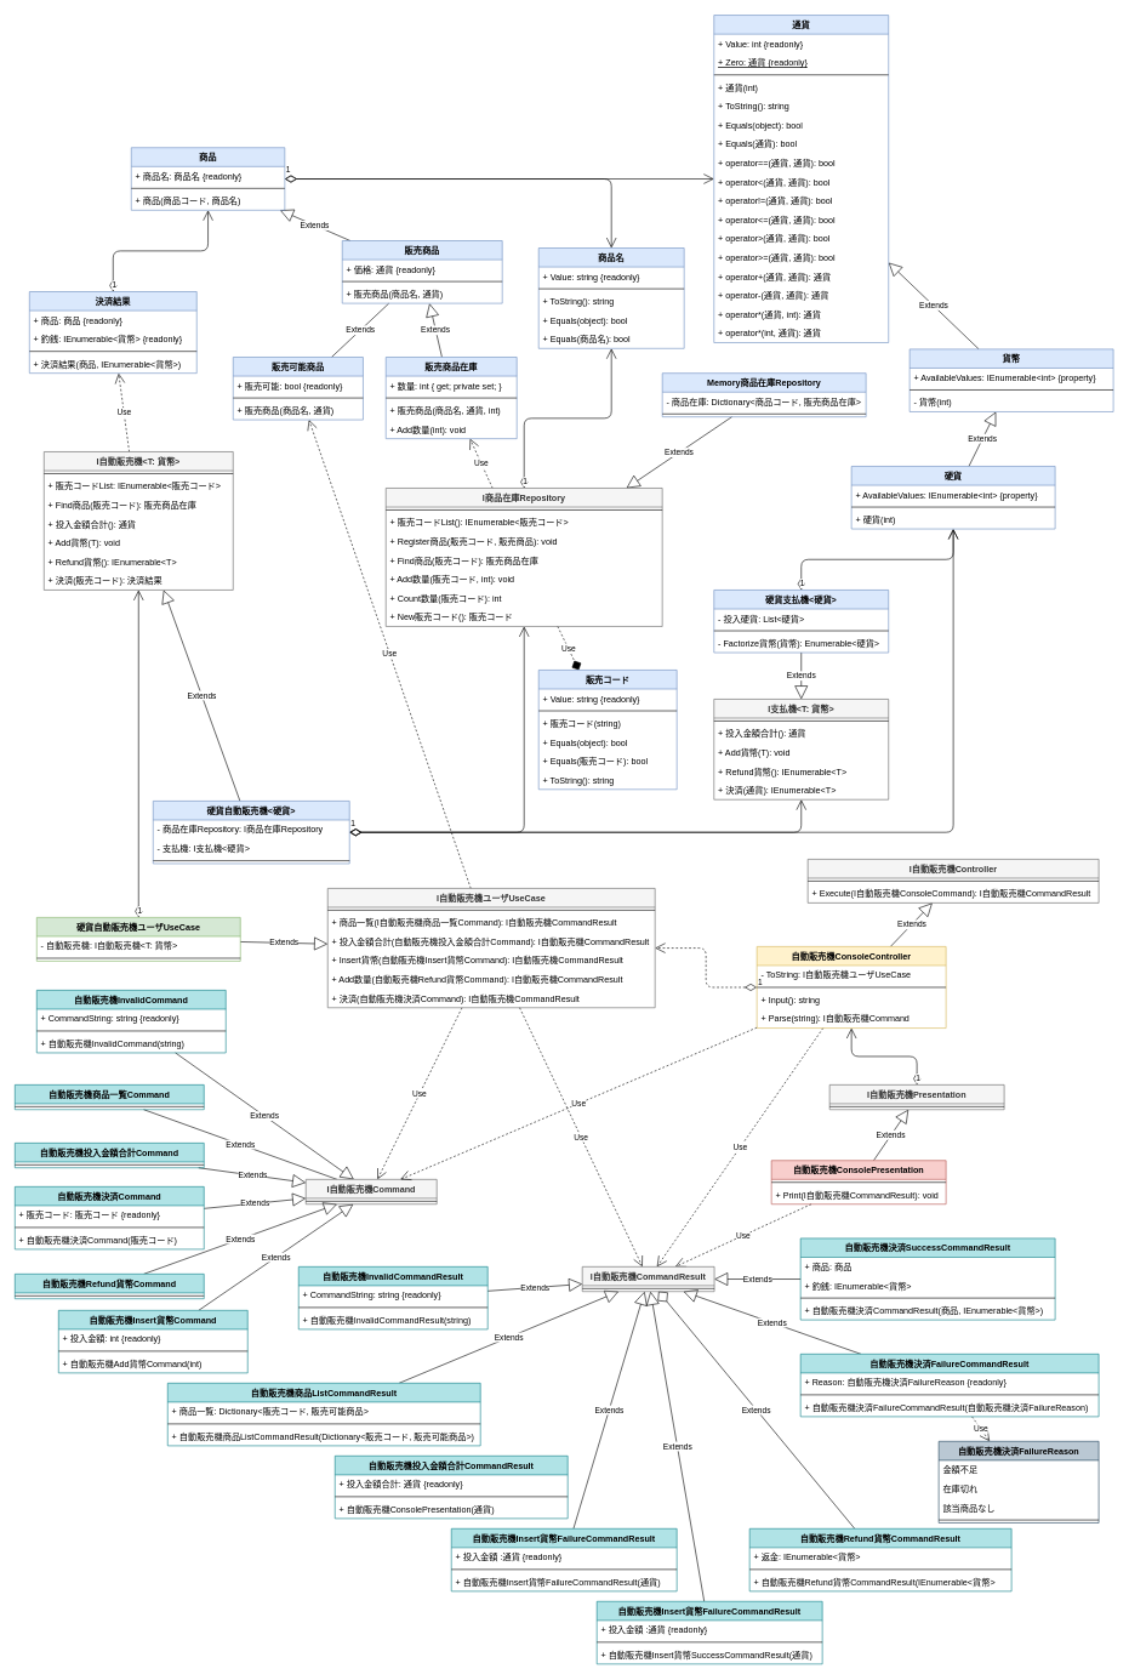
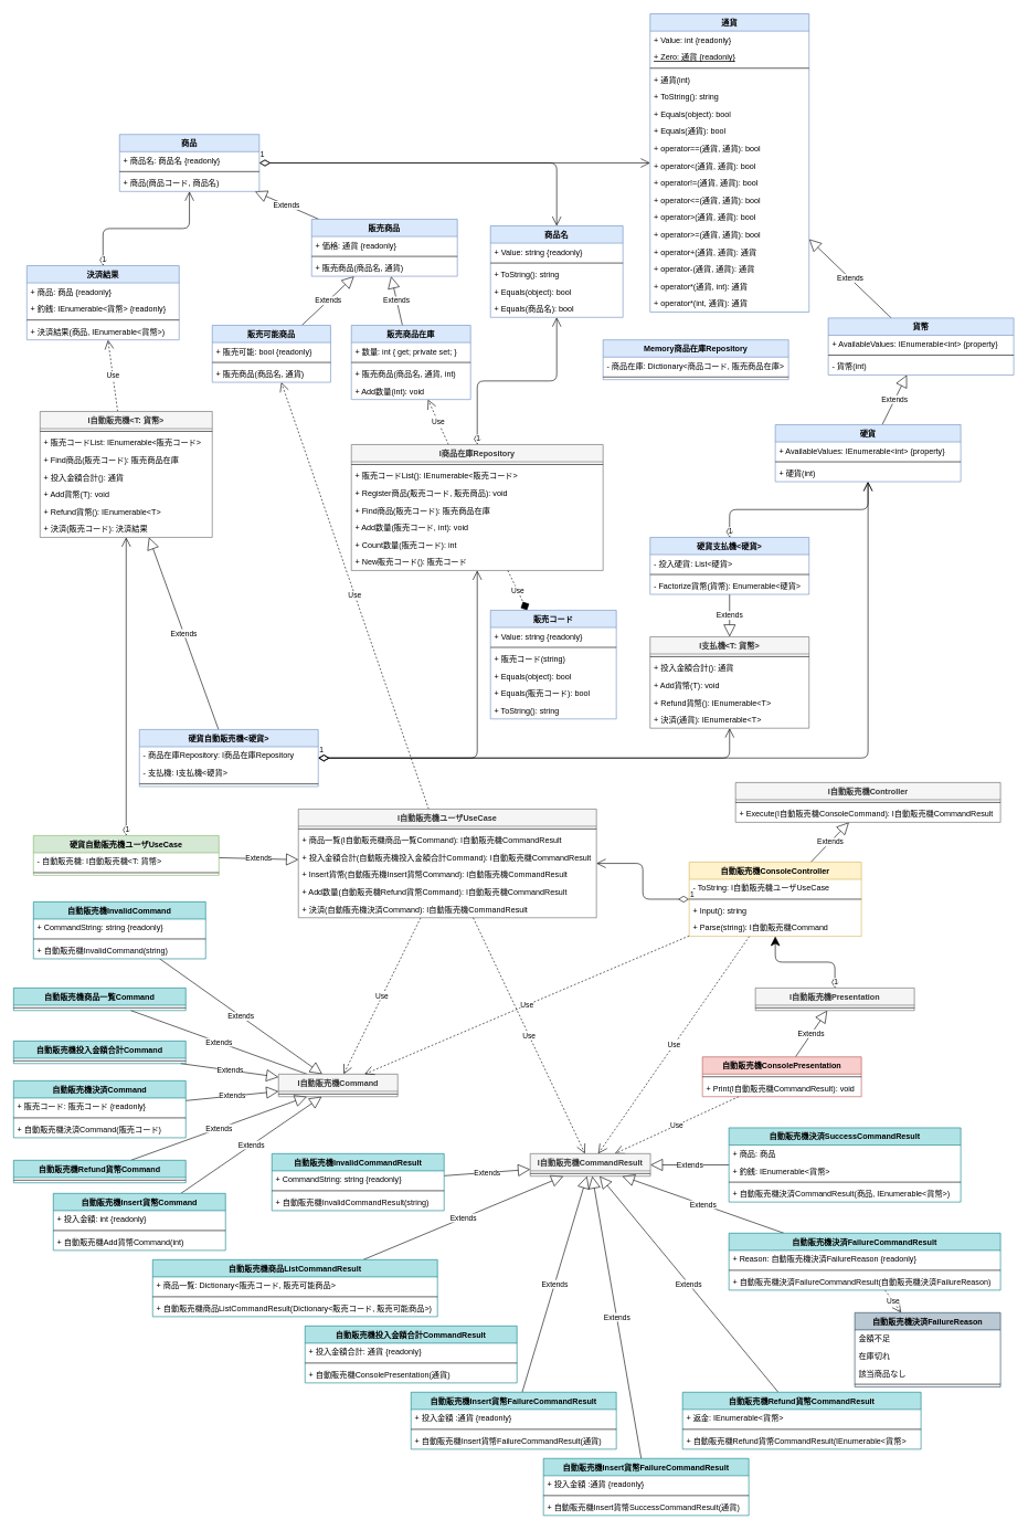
- <mxCell id="37" value="Extends" style="endArrow=none;endSize=16;endFill=0;html=1;" parent="1" source="79" target="75" edge="1"><mxGeometry width="160" relative="1" as="geometry"><mxPoint x="877.052" y="530" as="sourcePoint" /><mxPoint x="874.913" y="456" as="targetPoint" /></mxGeometry></mxCell>
+ <mxCell id="37" value="Extends" style="endArrow=block;endSize=16;endFill=0;html=1;" parent="1" source="79" target="75" edge="1"><mxGeometry width="160" relative="1" as="geometry"><mxPoint x="877.052" y="530" as="sourcePoint" /><mxPoint x="874.913" y="456" as="targetPoint" /></mxGeometry></mxCell>
- <mxCell id="34" value="Extends" style="endArrow=block;endSize=16;endFill=0;html=1;" parent="1" source="106" target="94" edge="1"><mxGeometry width="160" relative="1" as="geometry"><mxPoint x="653.67" y="840" as="sourcePoint" /><mxPoint x="413.67" y="1115.4" as="targetPoint" /></mxGeometry></mxCell>
- <mxCell id="7" value="1" style="endArrow=open;html=1;endSize=12;startArrow=diamondThin;startSize=14;startFill=0;edgeStyle=orthogonalEdgeStyle;align=left;verticalAlign=bottom;dashed=1;" parent="1" source="216" target="144" edge="1"><mxGeometry x="-1" y="3" relative="1" as="geometry"><mxPoint x="753.67" y="1255" as="sourcePoint" /><mxPoint x="973.67" y="1122" as="targetPoint" /></mxGeometry></mxCell>
+ <mxCell id="7" value="1" style="endArrow=open;html=1;endSize=12;startArrow=diamondThin;startSize=14;startFill=0;edgeStyle=orthogonalEdgeStyle;align=left;verticalAlign=bottom;" parent="1" source="216" target="144" edge="1"><mxGeometry x="-1" y="3" relative="1" as="geometry"><mxPoint x="753.67" y="1255" as="sourcePoint" /><mxPoint x="973.67" y="1122" as="targetPoint" /></mxGeometry></mxCell>
- <mxCell id="10" value="1" style="endArrow=open;html=1;endSize=12;startArrow=diamondThin;startSize=14;startFill=0;edgeStyle=orthogonalEdgeStyle;align=left;verticalAlign=bottom;" parent="1" source="210" target="216" edge="1"><mxGeometry x="-1" y="3" relative="1" as="geometry"><mxPoint x="964.67" y="1347" as="sourcePoint" /><mxPoint x="964.67" y="1257" as="targetPoint" /></mxGeometry></mxCell>
+ <mxCell id="10" value="1" style="endArrow=classic;html=1;endSize=12;startArrow=diamondThin;startSize=14;startFill=0;edgeStyle=orthogonalEdgeStyle;align=left;verticalAlign=bottom;" parent="1" source="210" target="216" edge="1"><mxGeometry x="-1" y="3" relative="1" as="geometry"><mxPoint x="964.67" y="1347" as="sourcePoint" /><mxPoint x="964.67" y="1257" as="targetPoint" /></mxGeometry></mxCell>
- <mxCell id="29" value="Extends" style="endArrow=diamond;endSize=16;endFill=0;html=1;" parent="1" source="186" target="170" edge="1"><mxGeometry width="160" relative="1" as="geometry"><mxPoint x="-683.391" y="2169" as="sourcePoint" /><mxPoint x="-860.019" y="1993" as="targetPoint" /></mxGeometry></mxCell>
+ <mxCell id="29" value="Extends" style="endArrow=block;endSize=16;endFill=0;html=1;" parent="1" source="186" target="170" edge="1"><mxGeometry width="160" relative="1" as="geometry"><mxPoint x="-683.391" y="2169" as="sourcePoint" /><mxPoint x="-860.019" y="1993" as="targetPoint" /></mxGeometry></mxCell>
